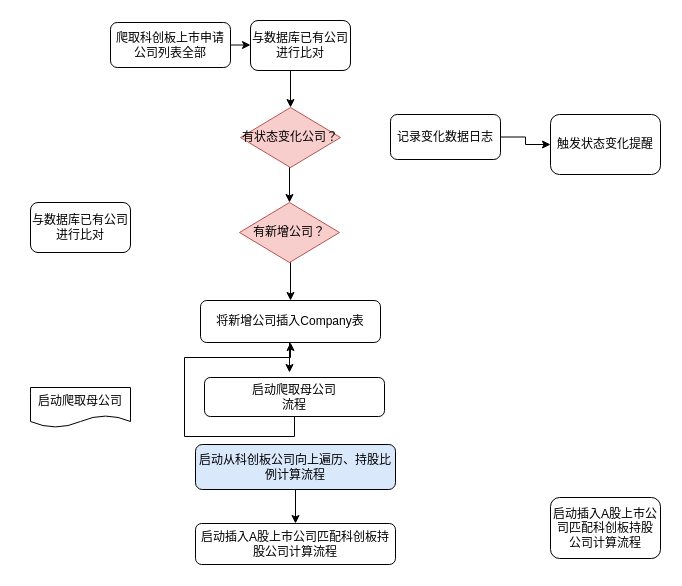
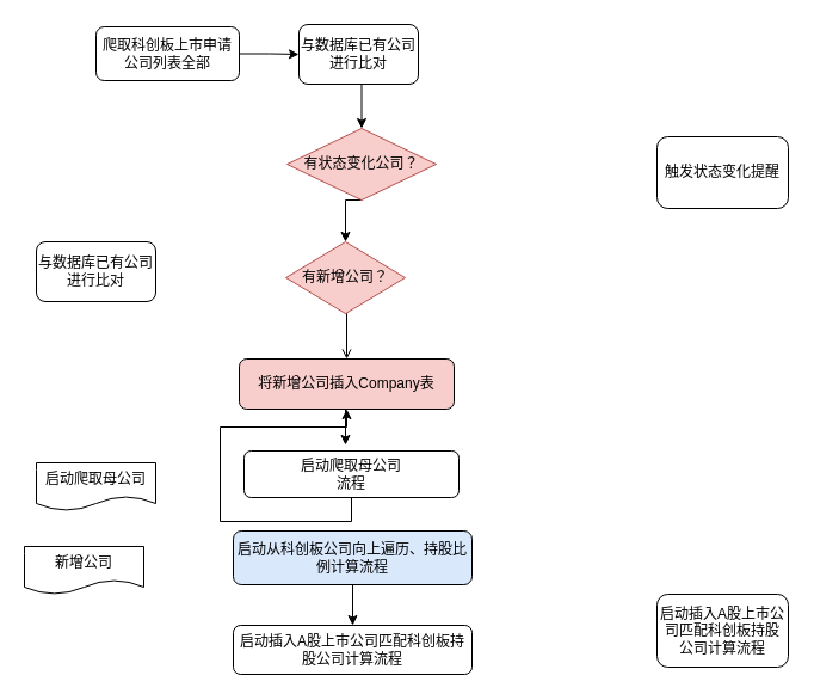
- <mxCell id="3" value="爬取科创板上市申请公司列表全部" style="rounded=1;whiteSpace=wrap;html=1;" parent="1" vertex="1"><mxGeometry x="110" y="22" width="120" height="45" as="geometry" /></mxCell>
+ <mxCell id="3" value="爬取科创板上市申请公司列表全部" style="rounded=1;whiteSpace=wrap;html=1;" parent="1" vertex="1"><mxGeometry x="80" y="22" width="120" height="45" as="geometry" /></mxCell>
- <mxCell id="14" value="记录变化数据日志" style="rounded=1;whiteSpace=wrap;html=1;" parent="1" vertex="1"><mxGeometry x="390" y="114" width="110" height="45" as="geometry" /></mxCell>
- <mxCell id="13" style="edgeStyle=orthogonalEdgeStyle;rounded=0;orthogonalLoop=1;jettySize=auto;html=1;exitX=1;exitY=0.5;exitDx=0;exitDy=0;entryX=0;entryY=0.5;entryDx=0;entryDy=0;" parent="1" source="14" target="15" edge="1"><mxGeometry relative="1" as="geometry" /></mxCell>
- <mxCell id="11" value="有状态变化公司？" style="rhombus;whiteSpace=wrap;html=1;fillColor=#f8cecc;strokeColor=#b85450;" parent="1" vertex="1"><mxGeometry x="240" y="107" width="100" height="60" as="geometry" /></mxCell>
+ <mxCell id="11" value="有状态变化公司？" style="rhombus;whiteSpace=wrap;html=1;fillColor=#f8cecc;strokeColor=#b85450;" parent="1" vertex="1"><mxGeometry x="240" y="107" width="125" height="60" as="geometry" /></mxCell>
- <mxCell id="8" style="edgeStyle=orthogonalEdgeStyle;rounded=0;orthogonalLoop=1;jettySize=auto;html=1;exitX=0.5;exitY=1;exitDx=0;exitDy=0;entryX=0.5;entryY=0;entryDx=0;entryDy=0;" edge="1" parent="1" source="9" target="17"><mxGeometry relative="1" as="geometry" /></mxCell>
+ <mxCell id="8" style="edgeStyle=orthogonalEdgeStyle;rounded=0;orthogonalLoop=1;jettySize=auto;html=1;exitX=0.5;exitY=1;exitDx=0;exitDy=0;entryX=0.5;entryY=0;entryDx=0;entryDy=0;endArrow=open;" edge="1" parent="1" source="9" target="17"><mxGeometry relative="1" as="geometry" /></mxCell>
- <mxCell id="17" value="将新增公司插入Company表" style="rounded=1;whiteSpace=wrap;html=1;" vertex="1" parent="1"><mxGeometry x="200" y="300" width="180" height="42" as="geometry" /></mxCell>
+ <mxCell id="17" value="将新增公司插入Company表" style="rounded=1;whiteSpace=wrap;html=1;fillColor=#f8cecc;" vertex="1" parent="1"><mxGeometry x="200" y="300" width="180" height="42" as="geometry" /></mxCell>
+ <mxCell id="6" value="新增公司" style="shape=document;whiteSpace=wrap;html=1;boundedLbl=1;" parent="1" vertex="1"><mxGeometry x="20" y="457" width="100" height="40" as="geometry" /></mxCell>
